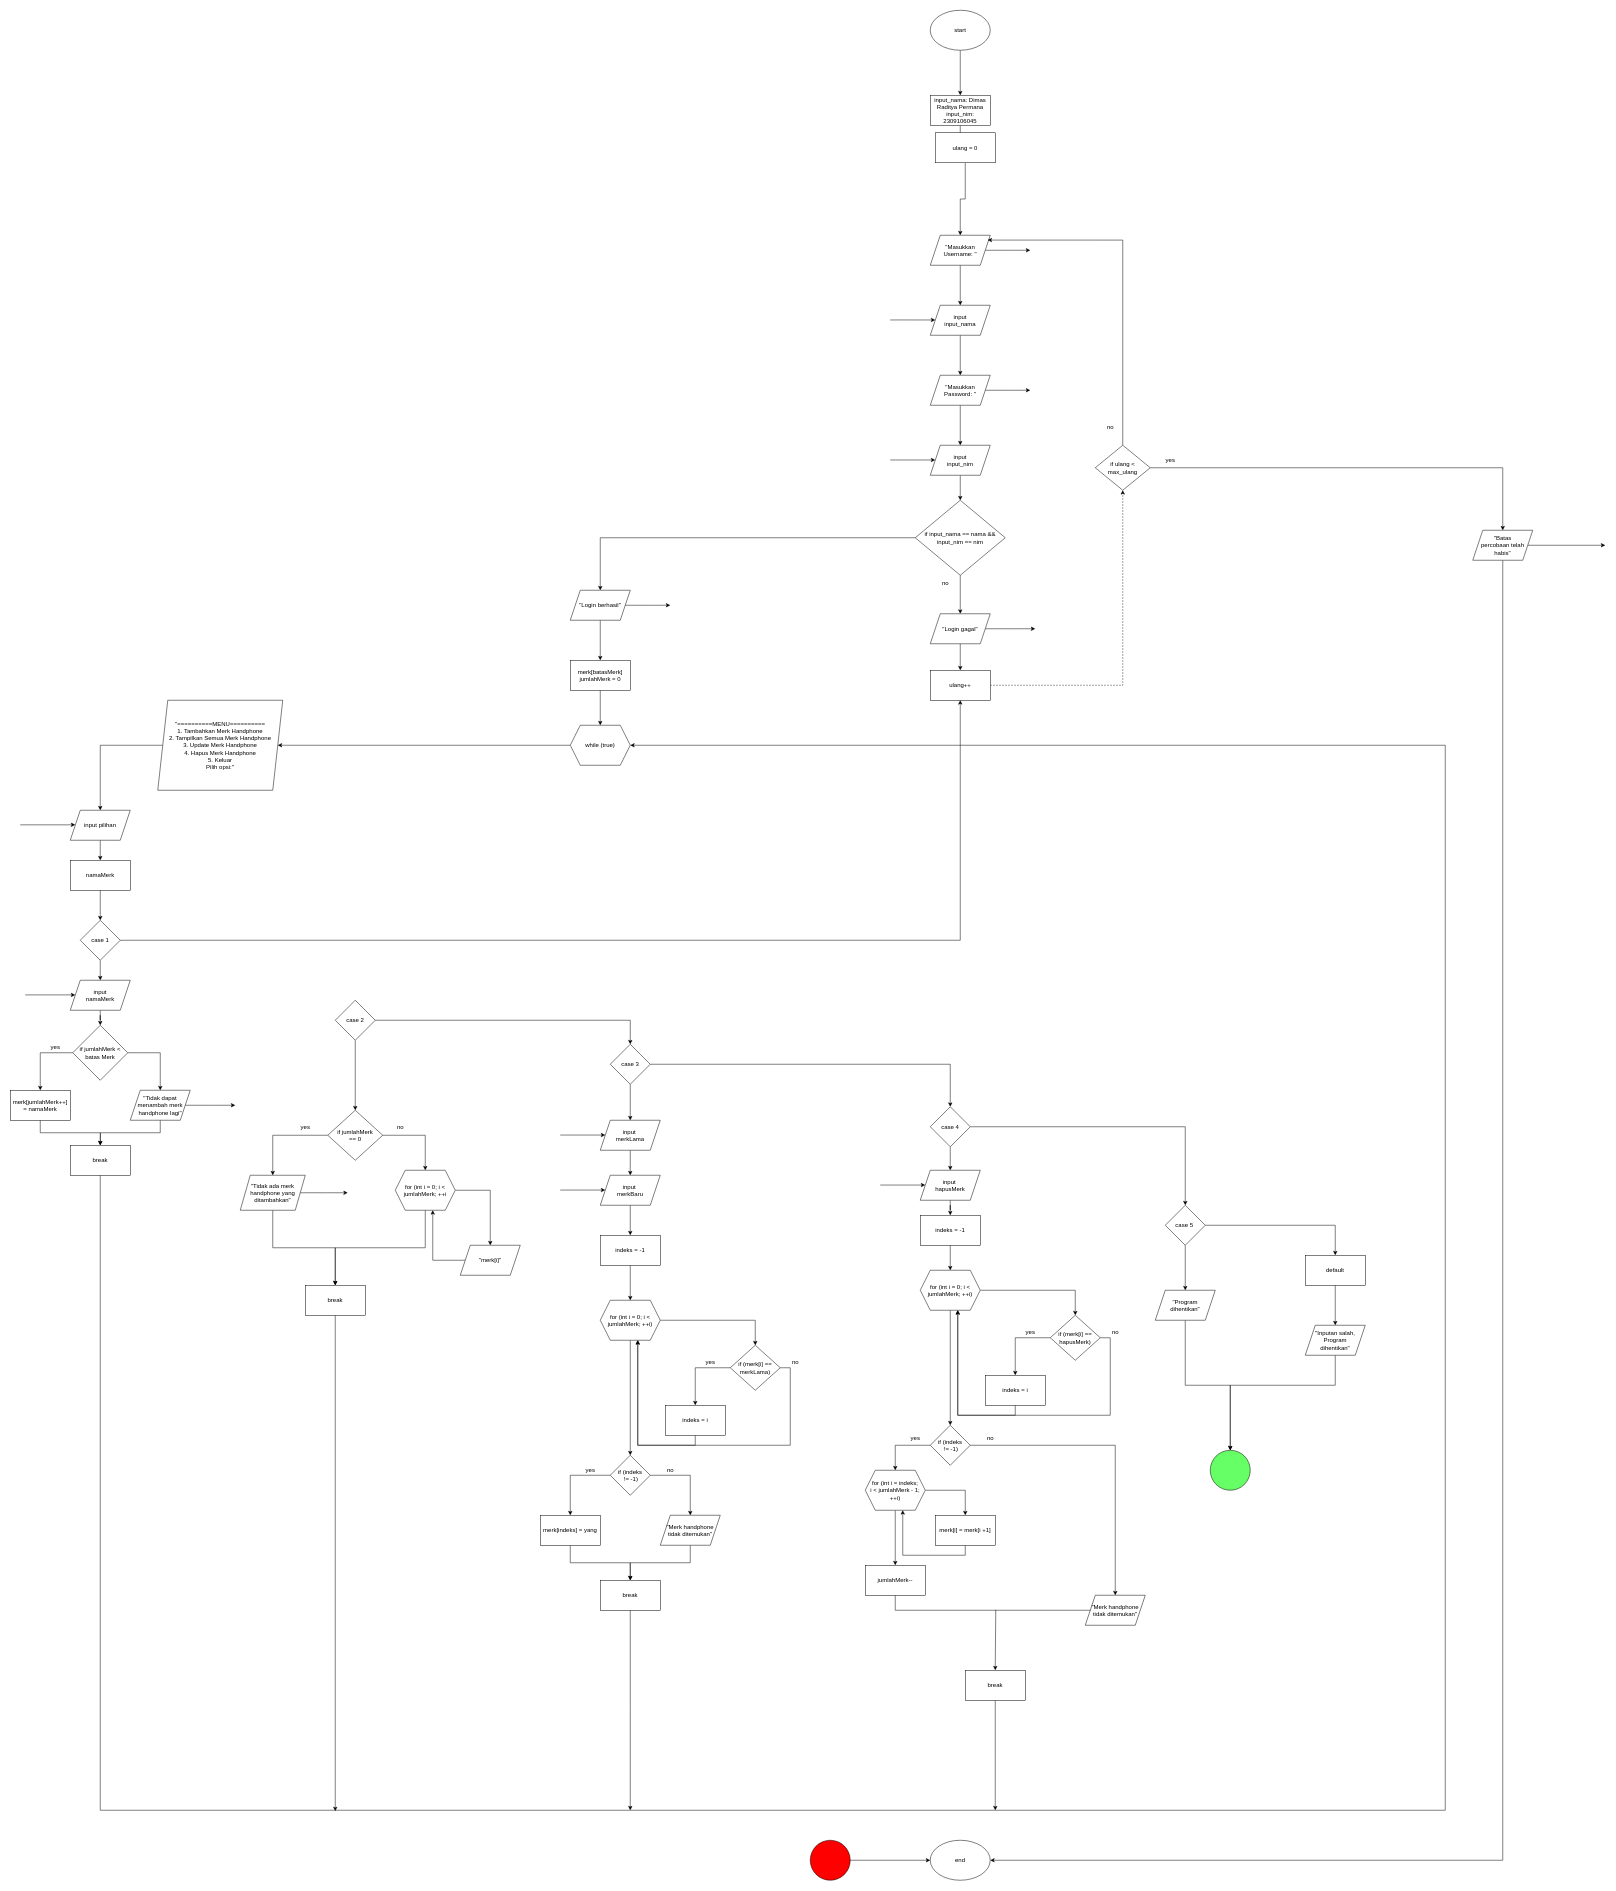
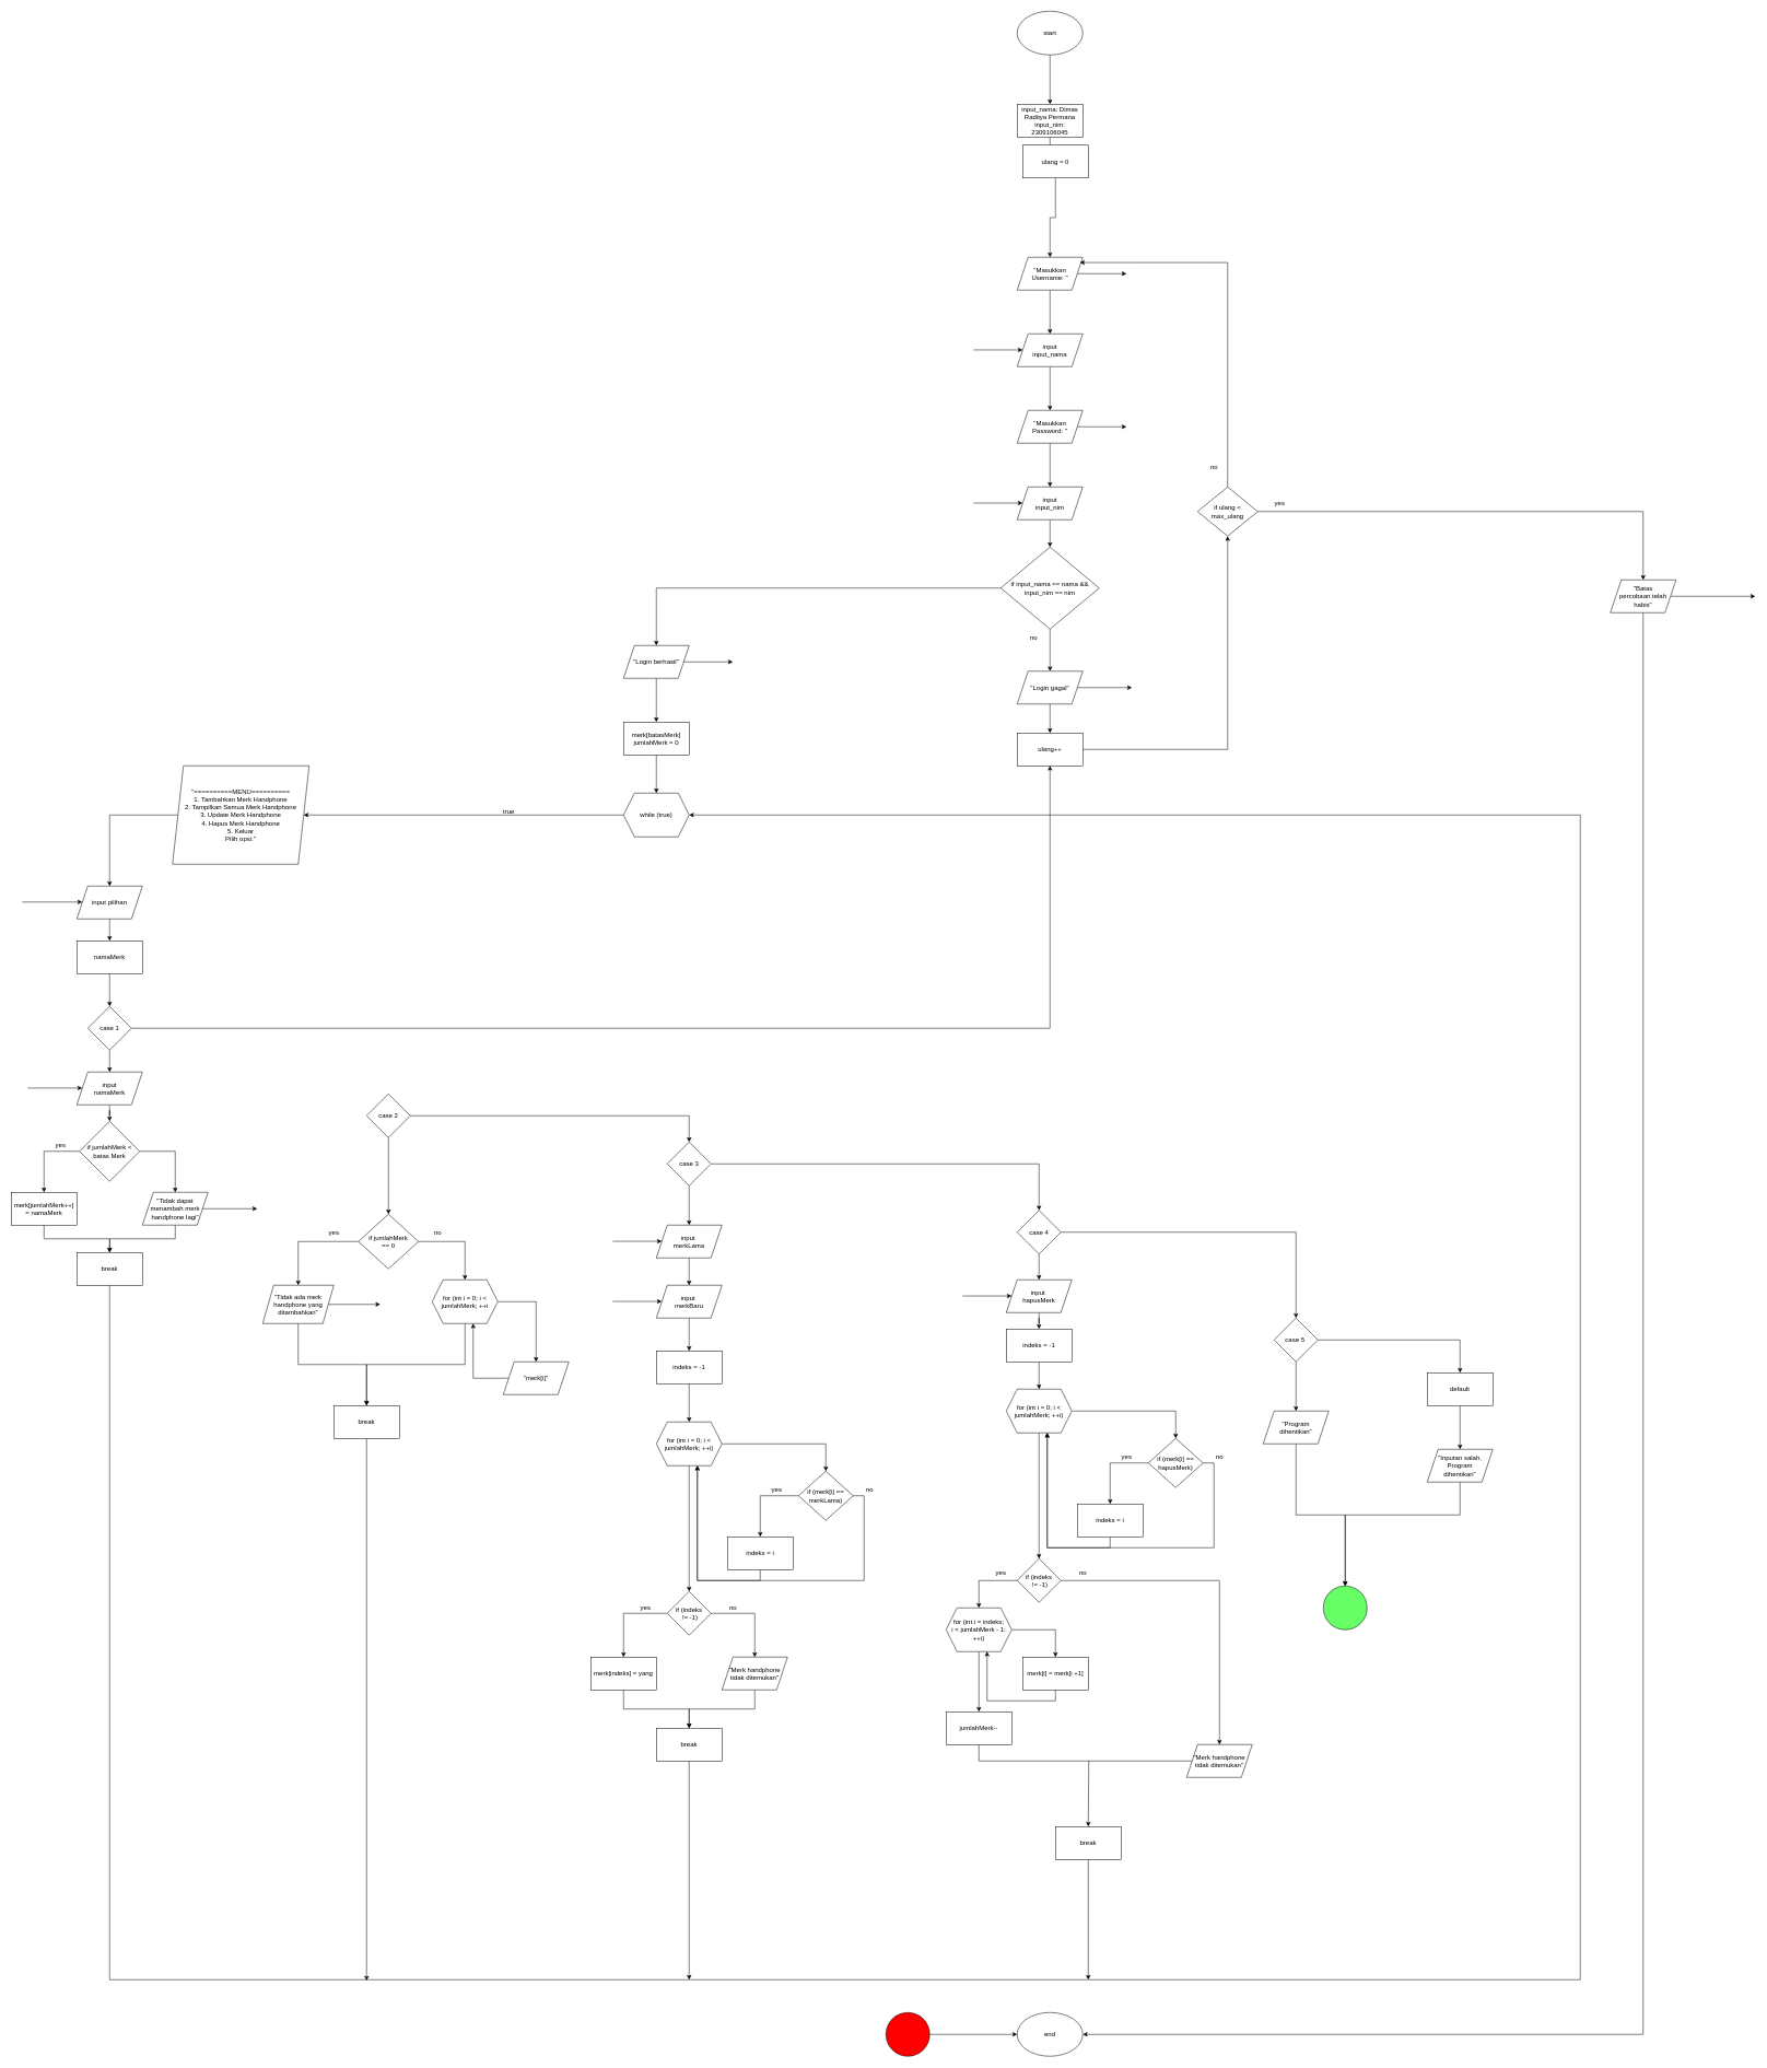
- <mxCell id="23" value="" style="edgeStyle=orthogonalEdgeStyle;rounded=0;orthogonalLoop=1;jettySize=auto;html=1;dashed=1;" parent="1" source="24" target="27" edge="1"><mxGeometry relative="1" as="geometry" /></mxCell>
+ <mxCell id="23" value="" style="edgeStyle=orthogonalEdgeStyle;rounded=0;orthogonalLoop=1;jettySize=auto;html=1;" parent="1" source="24" target="27" edge="1"><mxGeometry relative="1" as="geometry" /></mxCell>
+ <mxCell id="46" value="true" style="text;html=1;align=center;verticalAlign=middle;resizable=0;points=[];autosize=1;strokeColor=none;fillColor=none;" vertex="1" parent="1"><mxGeometry x="910" y="1468" width="40" height="30" as="geometry" /></mxCell>
